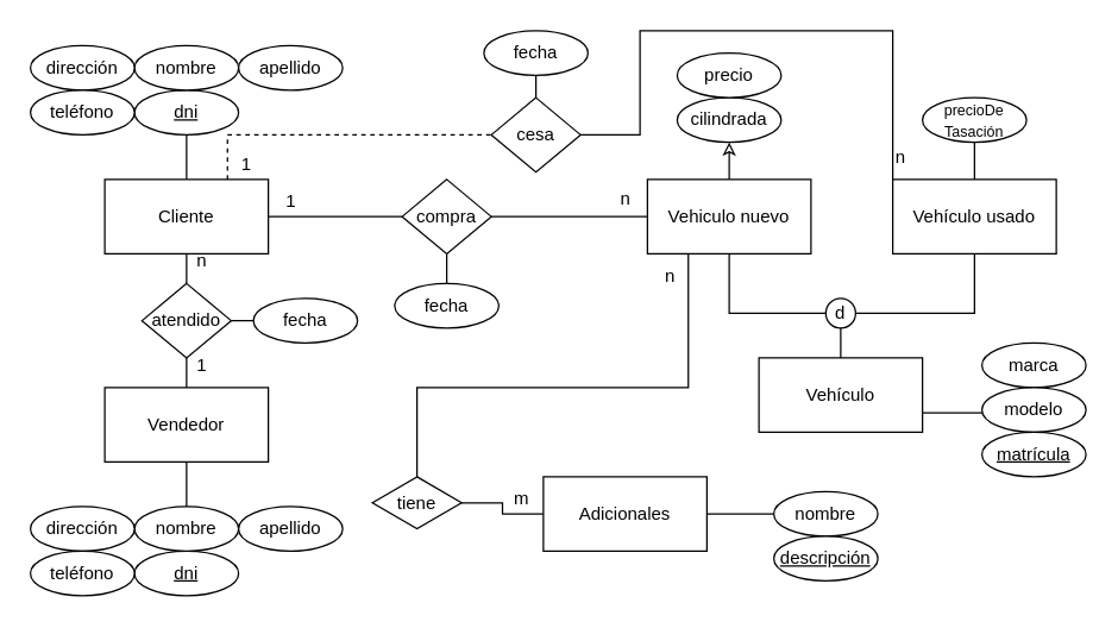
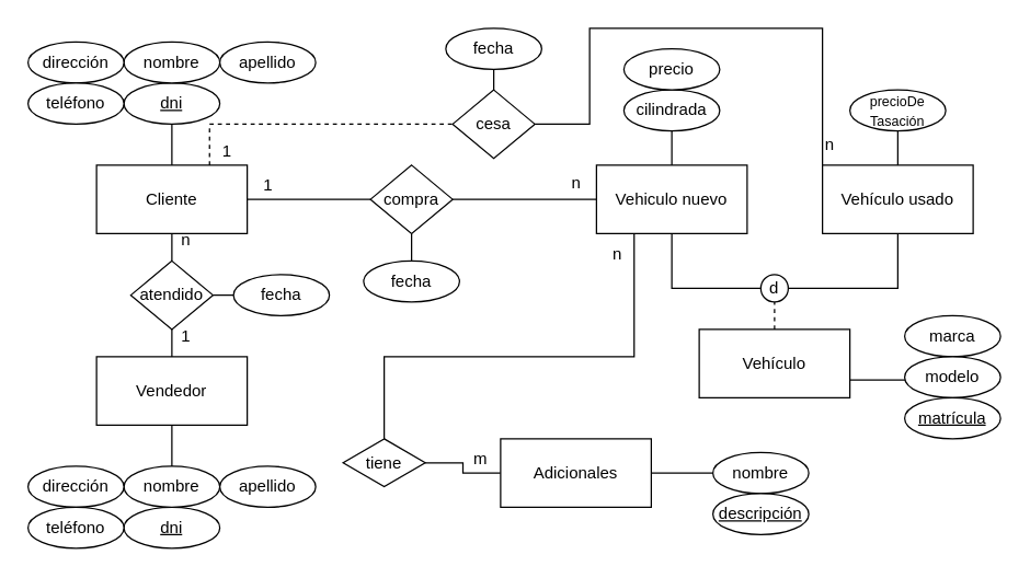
- <mxCell id="18" style="edgeStyle=orthogonalEdgeStyle;rounded=0;orthogonalLoop=1;jettySize=auto;html=1;exitX=0.5;exitY=0;exitDx=0;exitDy=0;entryX=0.5;entryY=1;entryDx=0;entryDy=0;endArrow=classic;endFill=0;" edge="1" parent="1" source="20" target="25"><mxGeometry relative="1" as="geometry" /></mxCell>
+ <mxCell id="18" style="edgeStyle=orthogonalEdgeStyle;rounded=0;orthogonalLoop=1;jettySize=auto;html=1;exitX=0.5;exitY=0;exitDx=0;exitDy=0;entryX=0.5;entryY=1;entryDx=0;entryDy=0;endArrow=none;endFill=0;" edge="1" parent="1" source="20" target="25"><mxGeometry relative="1" as="geometry" /></mxCell>
- <mxCell id="28" value="" style="edgeStyle=orthogonalEdgeStyle;rounded=0;orthogonalLoop=1;jettySize=auto;html=1;exitX=0.5;exitY=0;exitDx=0;exitDy=0;entryX=0.5;entryY=1;entryDx=0;entryDy=0;endArrow=none;endFill=0;" edge="1" parent="1" source="17" target="29"><mxGeometry relative="1" as="geometry"><mxPoint x="565" y="240" as="sourcePoint" /><mxPoint x="490" y="170" as="targetPoint" /></mxGeometry></mxCell>
+ <mxCell id="28" value="" style="edgeStyle=orthogonalEdgeStyle;rounded=0;orthogonalLoop=1;jettySize=auto;html=1;exitX=0.5;exitY=0;exitDx=0;exitDy=0;entryX=0.5;entryY=1;entryDx=0;entryDy=0;endArrow=none;endFill=0;dashed=1;" edge="1" parent="1" source="17" target="29"><mxGeometry relative="1" as="geometry"><mxPoint x="565" y="240" as="sourcePoint" /><mxPoint x="490" y="170" as="targetPoint" /></mxGeometry></mxCell>
